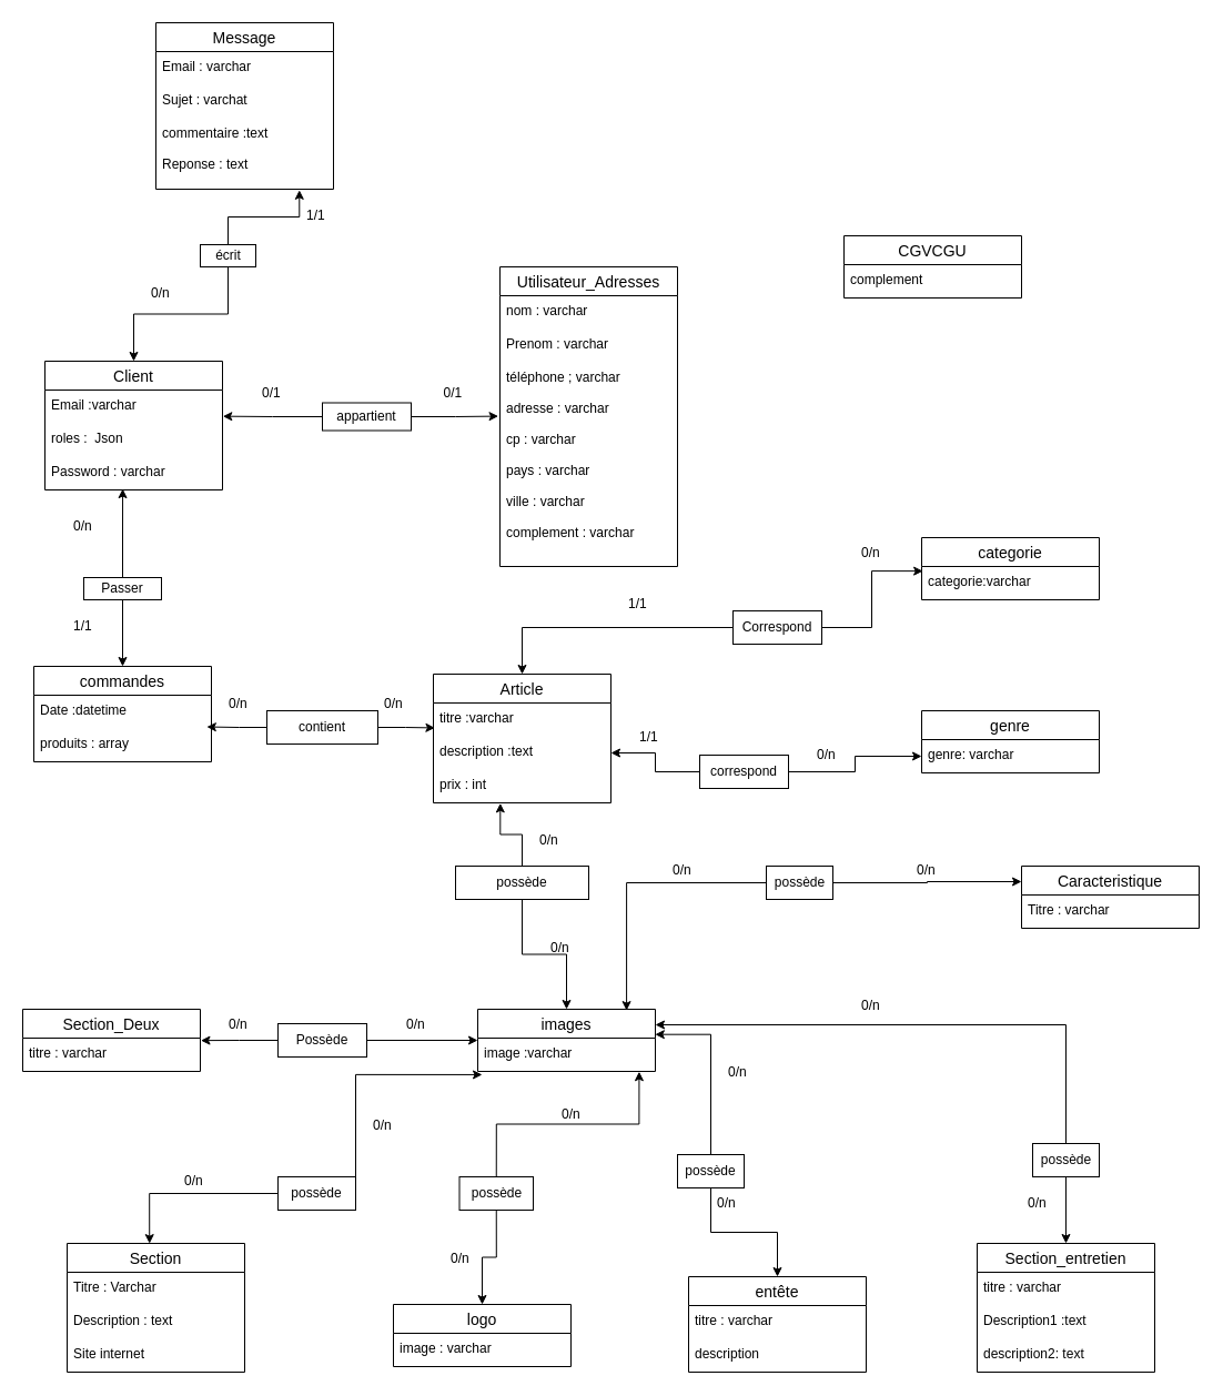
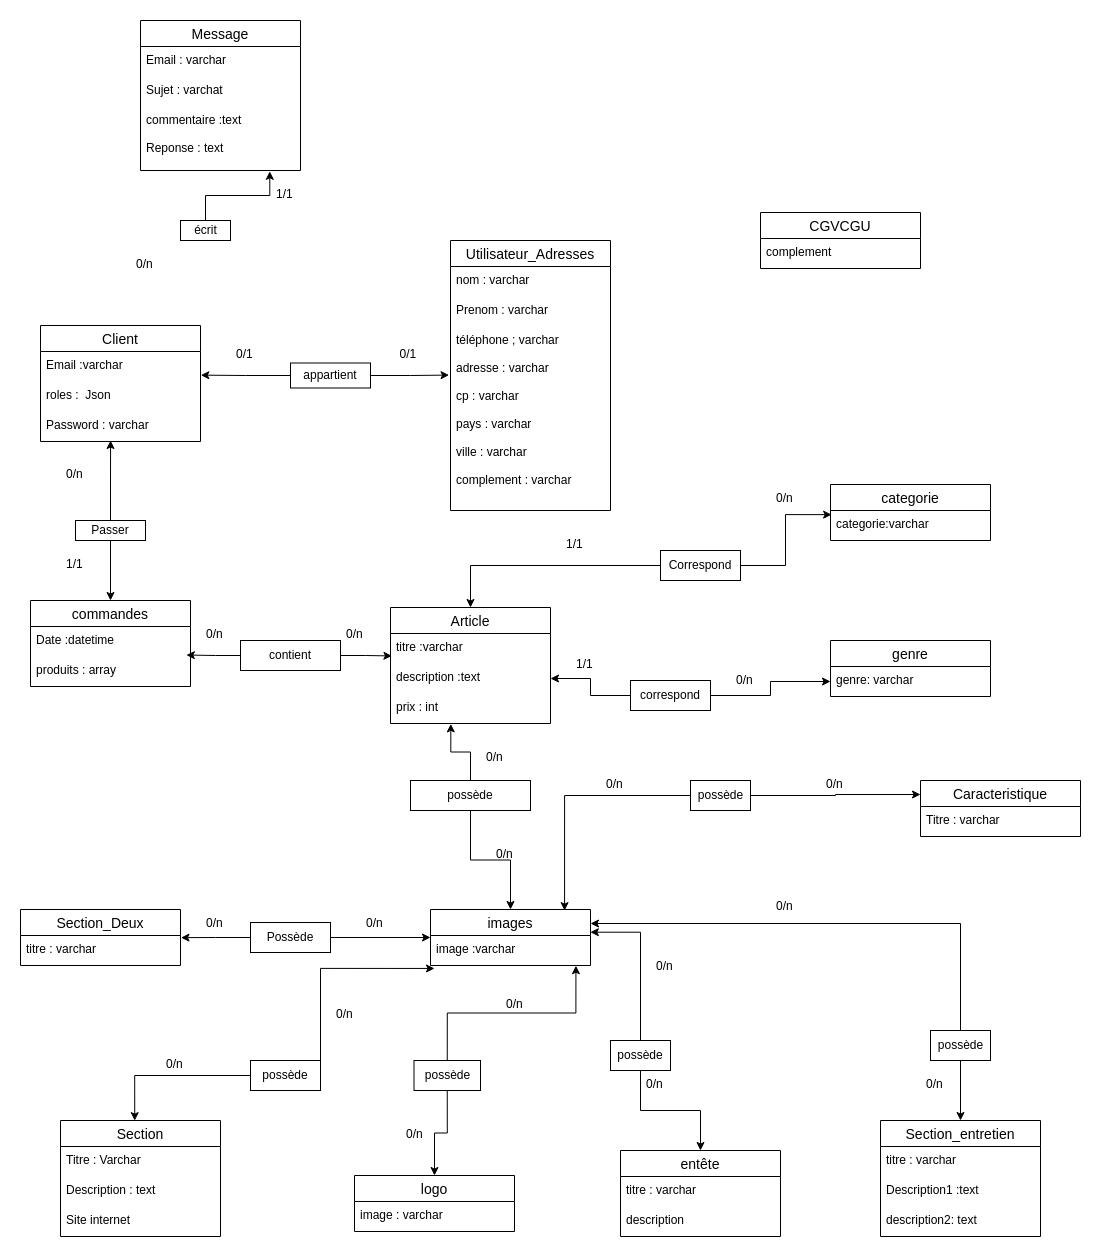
- <mxCell id="106" style="edgeStyle=orthogonalEdgeStyle;rounded=0;orthogonalLoop=1;jettySize=auto;html=1;exitX=0.5;exitY=1;exitDx=0;exitDy=0;entryX=0.5;entryY=0;entryDx=0;entryDy=0;" edge="1" parent="1" source="108" target="2"><mxGeometry relative="1" as="geometry" /></mxCell>
